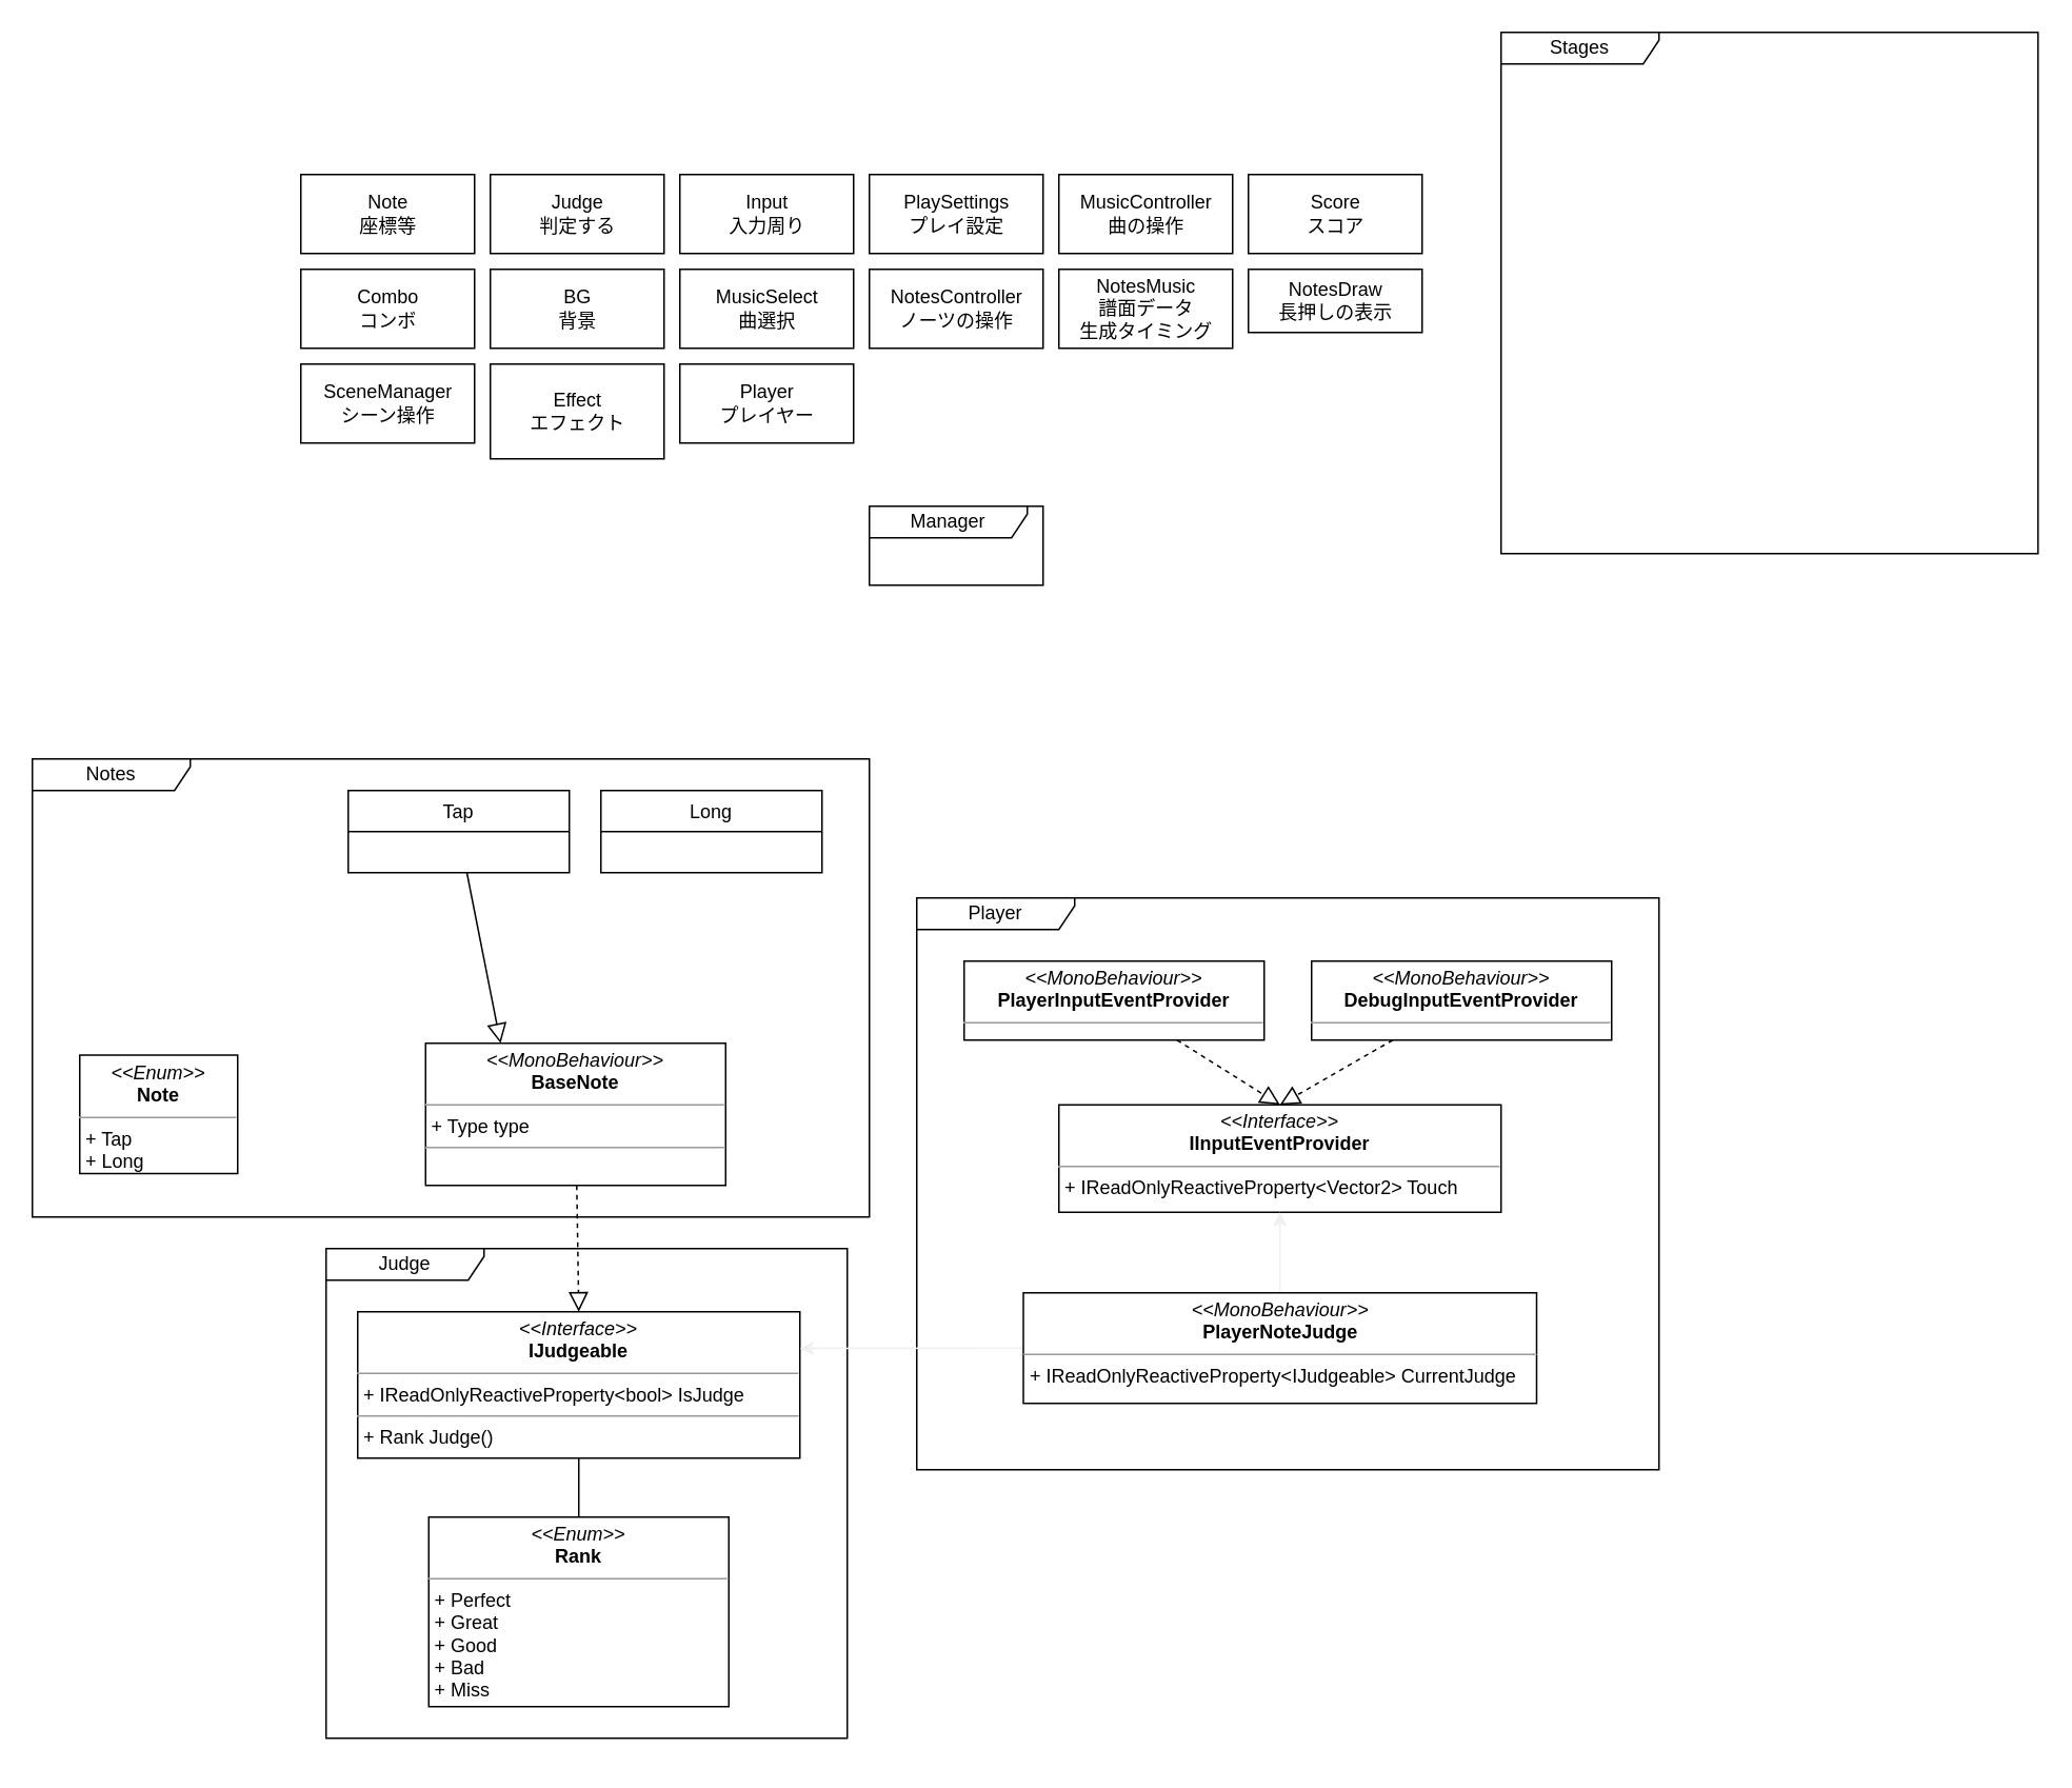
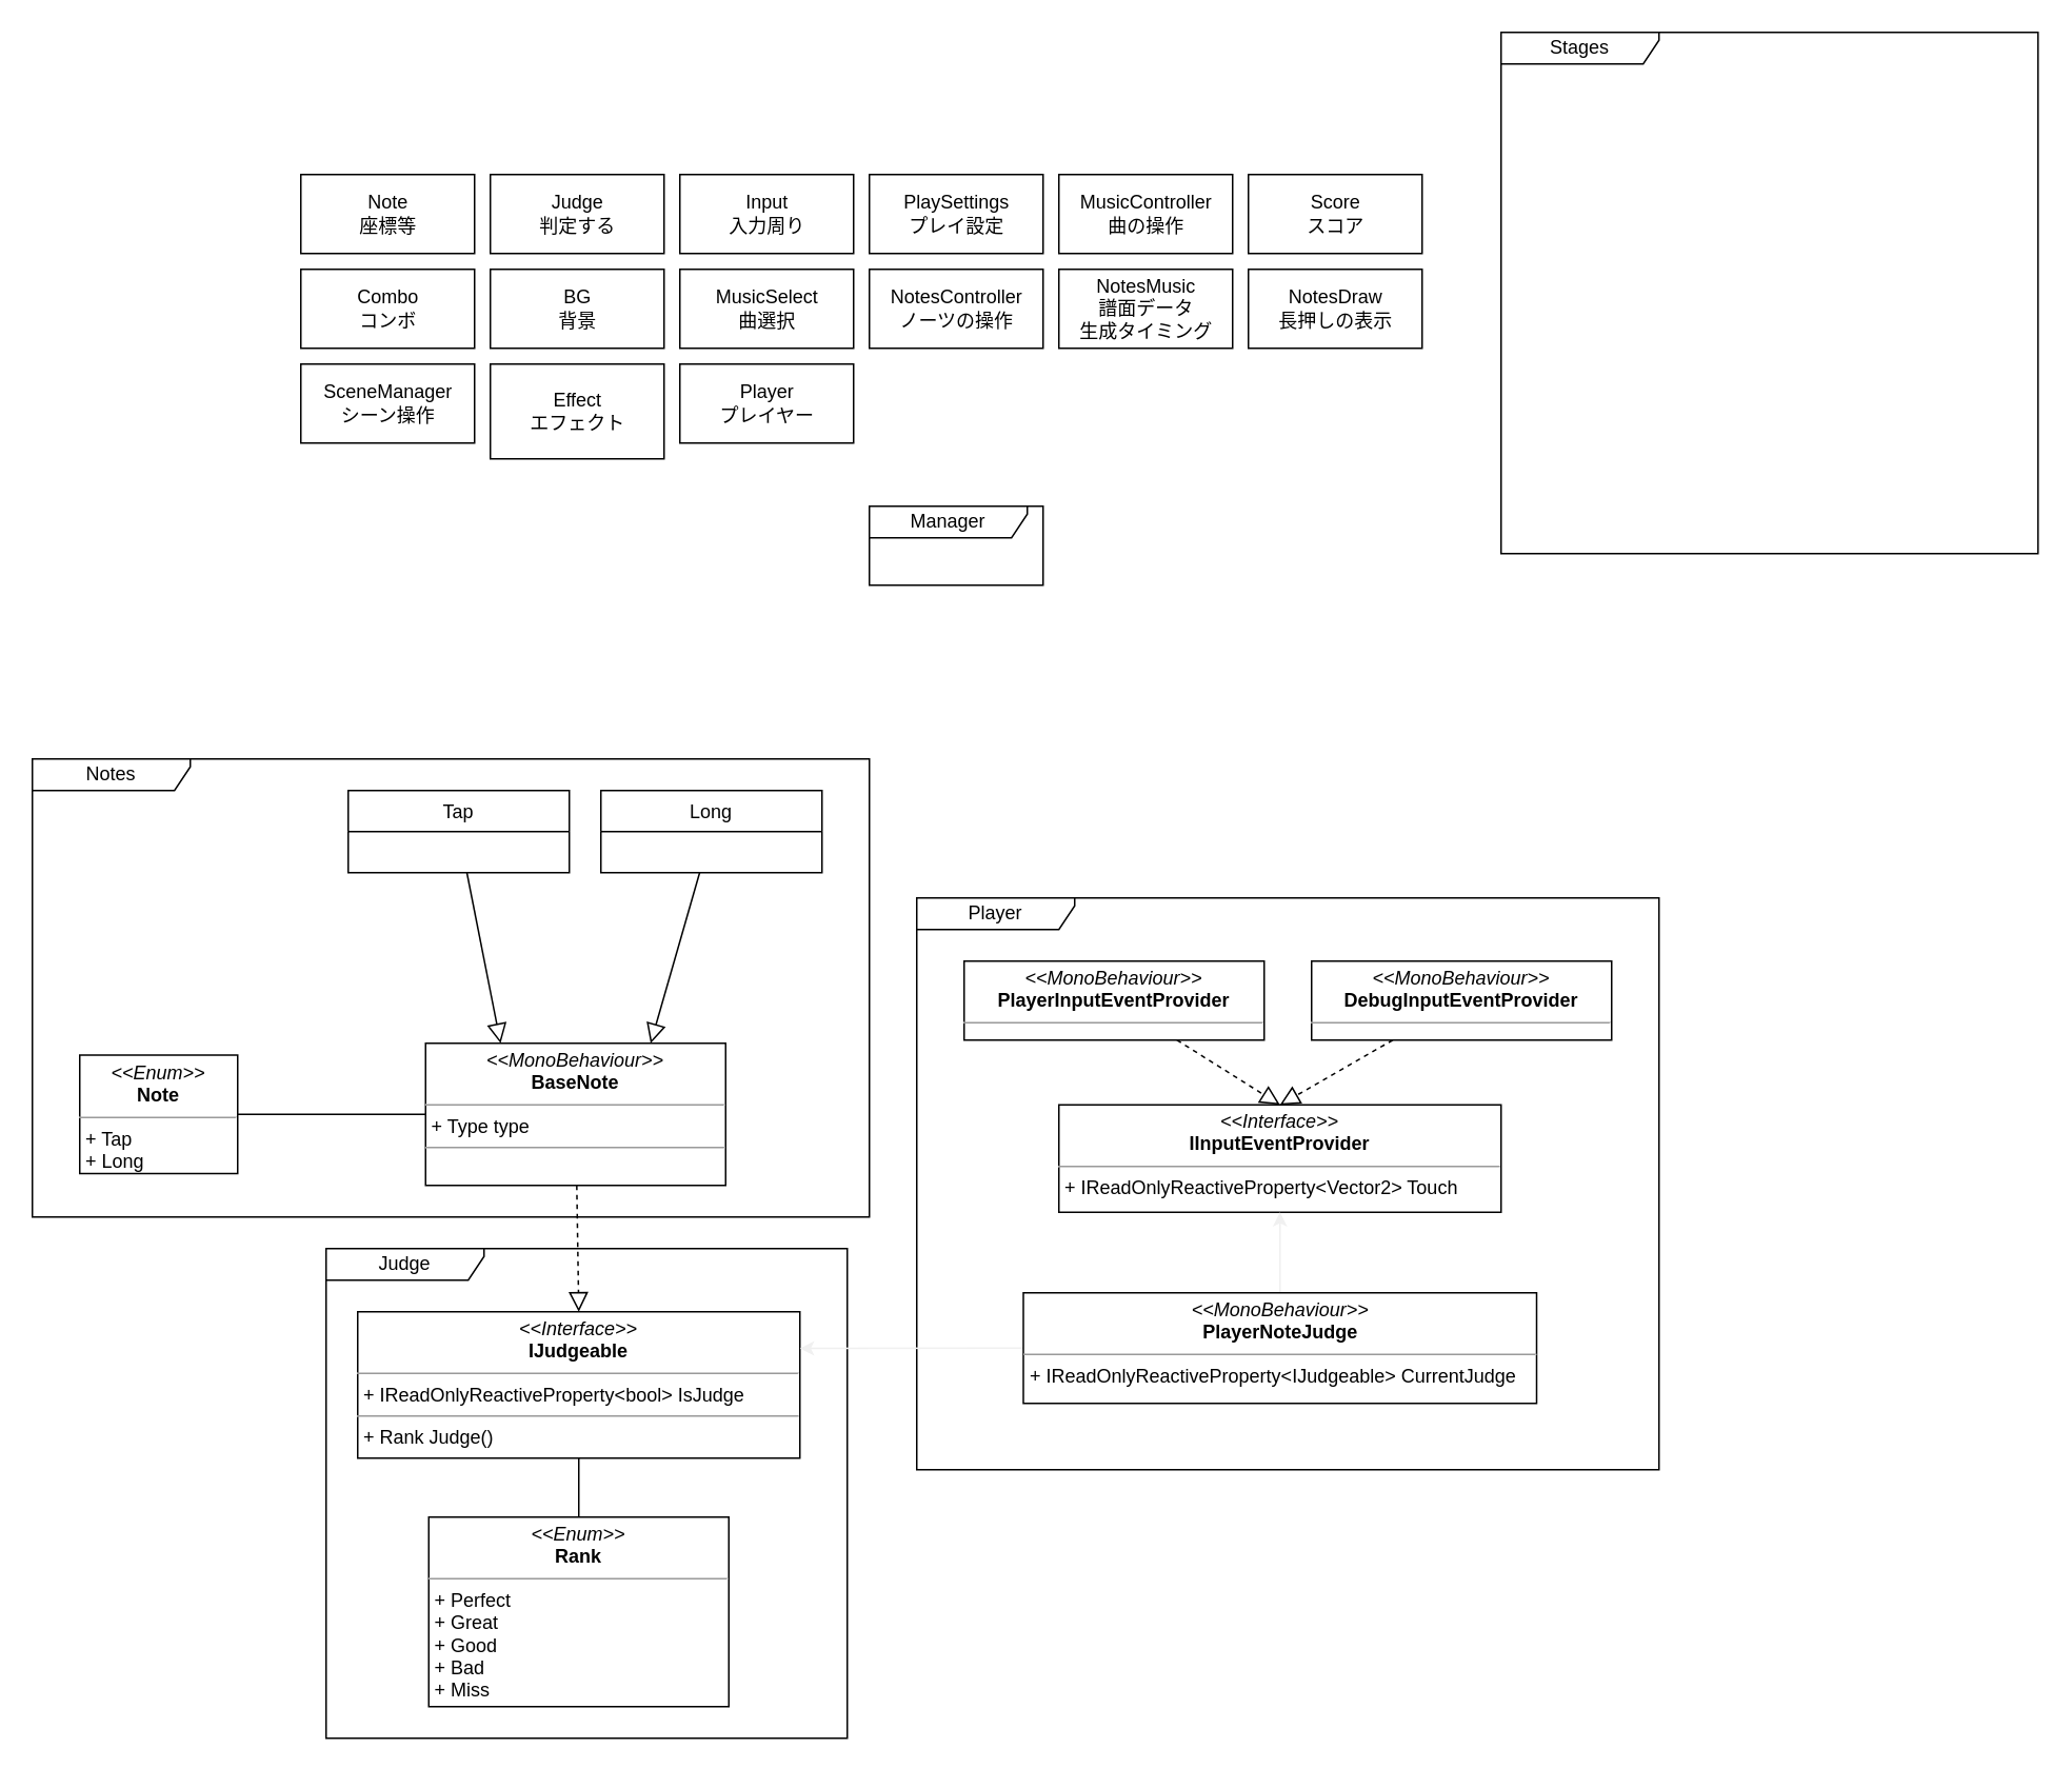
- <mxCell id="13" value="NotesDraw&lt;br&gt;長押しの表示" style="html=1;" parent="1" vertex="1"><mxGeometry x="790" y="170" width="110" height="40" as="geometry" /></mxCell>
+ <mxCell id="13" value="NotesDraw&lt;br&gt;長押しの表示" style="html=1;" parent="1" vertex="1"><mxGeometry x="790" y="170" width="110" height="50" as="geometry" /></mxCell>
+ <mxCell id="31" style="edgeStyle=none;rounded=0;orthogonalLoop=1;jettySize=auto;html=1;endArrow=block;endFill=0;endSize=10;strokeWidth=1;entryX=0.75;entryY=0;entryDx=0;entryDy=0;" parent="1" source="32" edge="1" target="22"><mxGeometry relative="1" as="geometry"><mxPoint x="350" y="660" as="targetPoint" /></mxGeometry></mxCell>
+ <mxCell id="38" style="edgeStyle=none;rounded=0;orthogonalLoop=1;jettySize=auto;html=1;entryX=0;entryY=0.5;entryDx=0;entryDy=0;endArrow=none;endFill=0;strokeWidth=1;exitX=1;exitY=0.5;exitDx=0;exitDy=0;" parent="1" source="39" target="22" edge="1"><mxGeometry relative="1" as="geometry"><mxPoint x="160" y="705" as="sourcePoint" /><mxPoint x="7.5" y="670" as="targetPoint" /></mxGeometry></mxCell>
